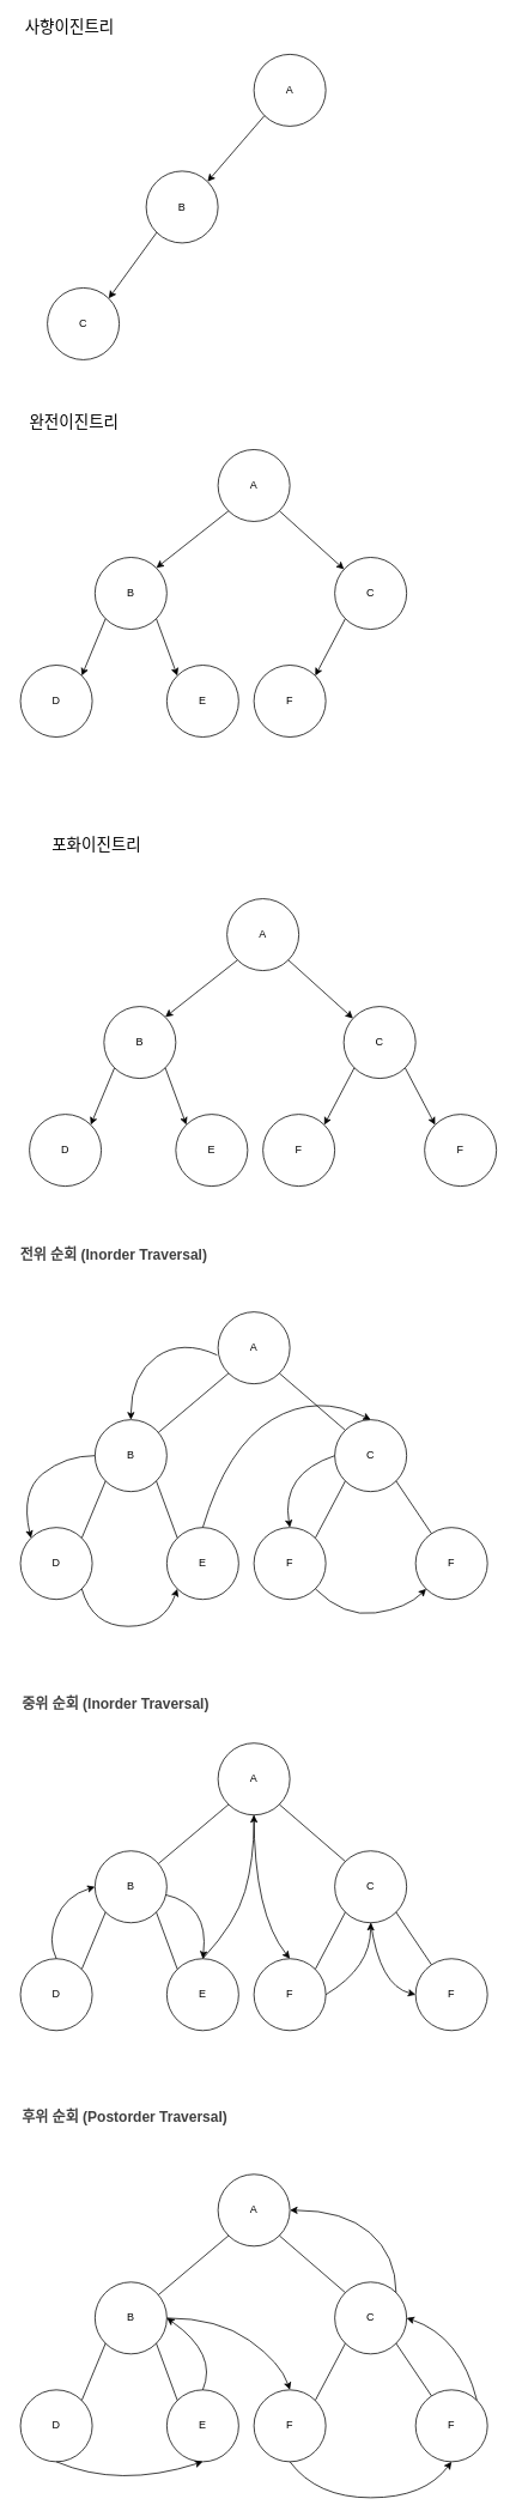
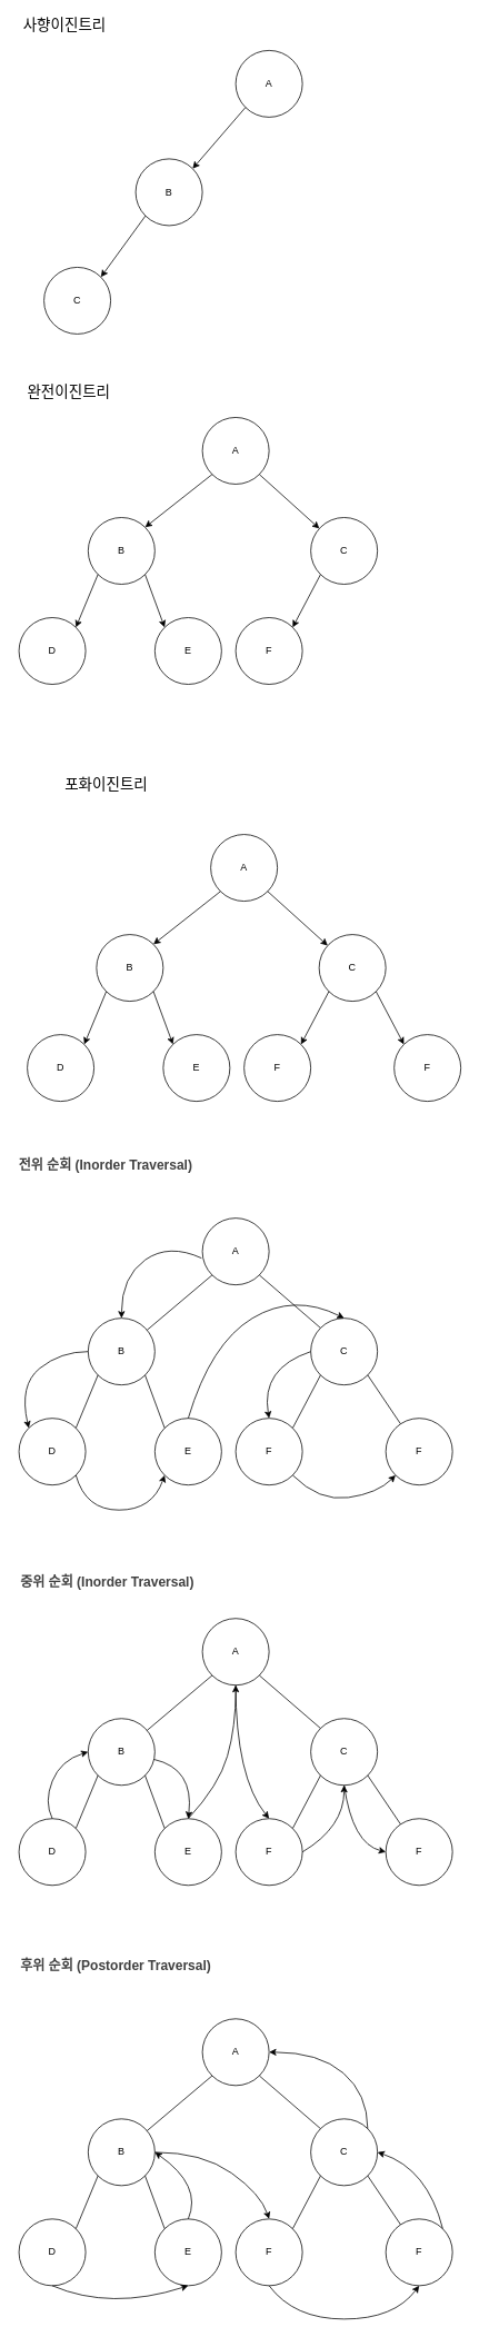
- <mxCell id="3" value="&lt;font style=&quot;font-size: 18px&quot;&gt;포화이진트리&lt;/font&gt;" style="text;html=1;strokeColor=none;fillColor=none;align=center;verticalAlign=middle;whiteSpace=wrap;rounded=0;" parent="1" vertex="1"><mxGeometry x="49" y="930" width="116" height="20" as="geometry" /></mxCell>
+ <mxCell id="3" value="&lt;font style=&quot;font-size: 18px&quot;&gt;포화이진트리&lt;/font&gt;" style="text;html=1;strokeColor=none;fillColor=none;align=center;verticalAlign=middle;whiteSpace=wrap;rounded=0;" parent="1" vertex="1"><mxGeometry x="69" y="930" width="116" height="20" as="geometry" /></mxCell>
